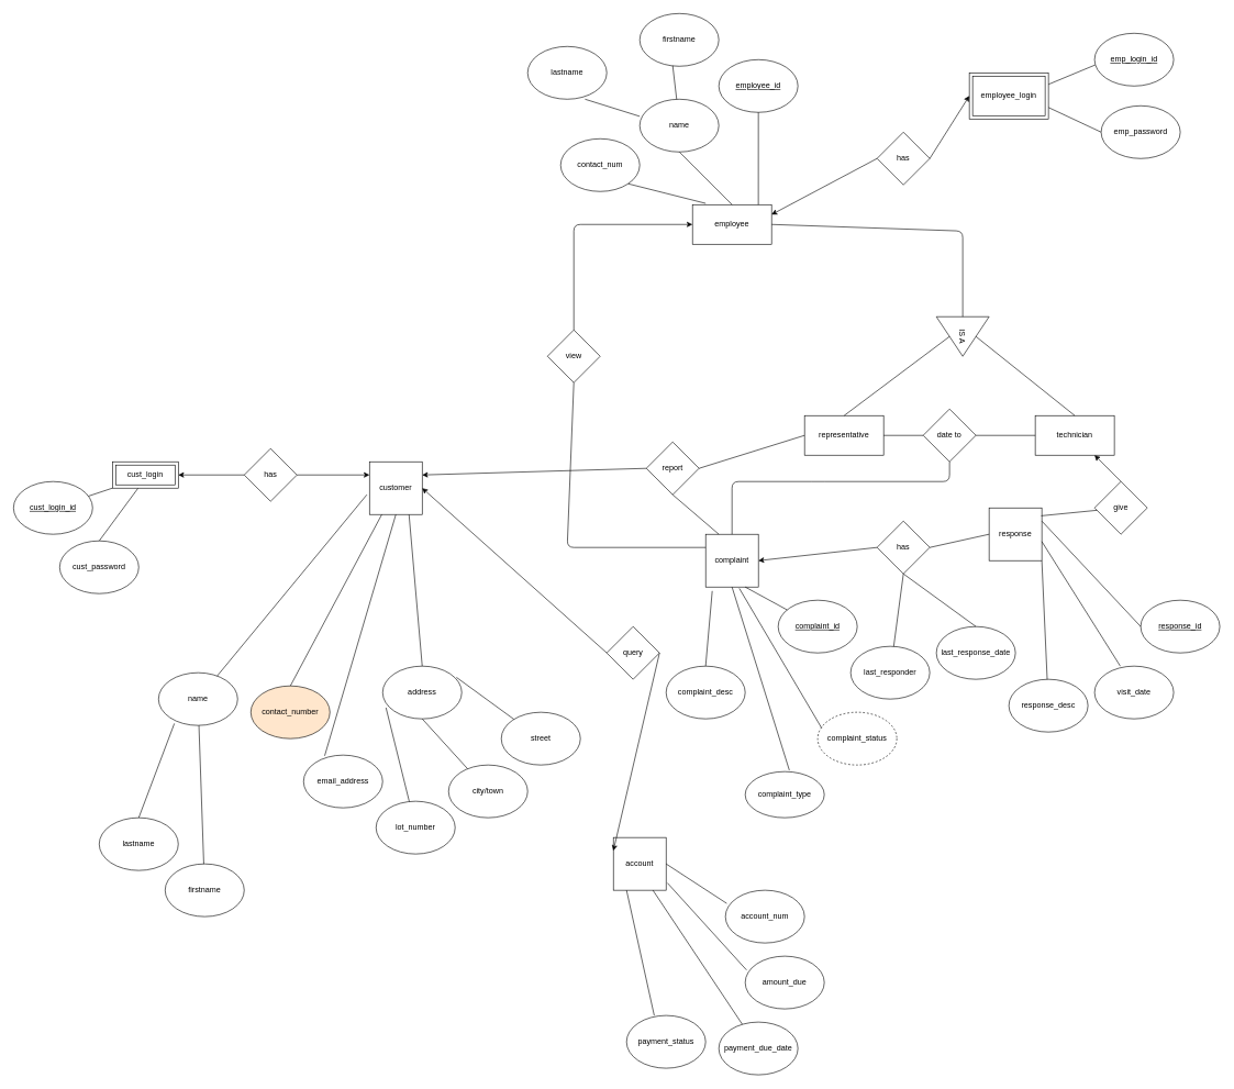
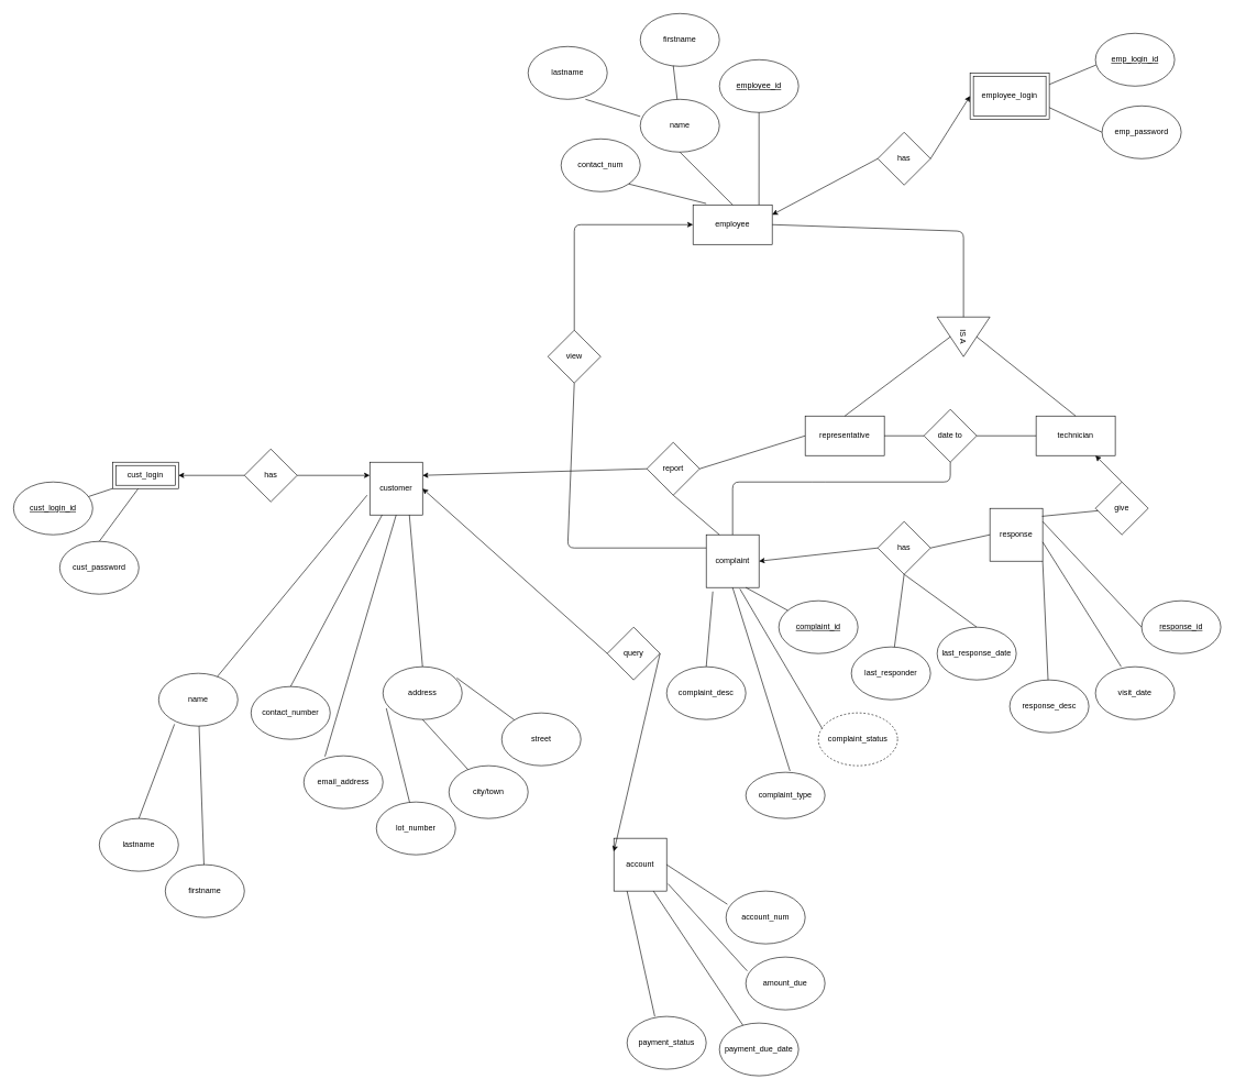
- <mxCell id="15" value="contact_number" style="ellipse;whiteSpace=wrap;html=1;fillColor=#ffe6cc;" parent="1" vertex="1"><mxGeometry x="380" y="1040" width="120" height="80" as="geometry" /></mxCell>
+ <mxCell id="15" value="contact_number" style="ellipse;whiteSpace=wrap;html=1;" parent="1" vertex="1"><mxGeometry x="380" y="1040" width="120" height="80" as="geometry" /></mxCell>
